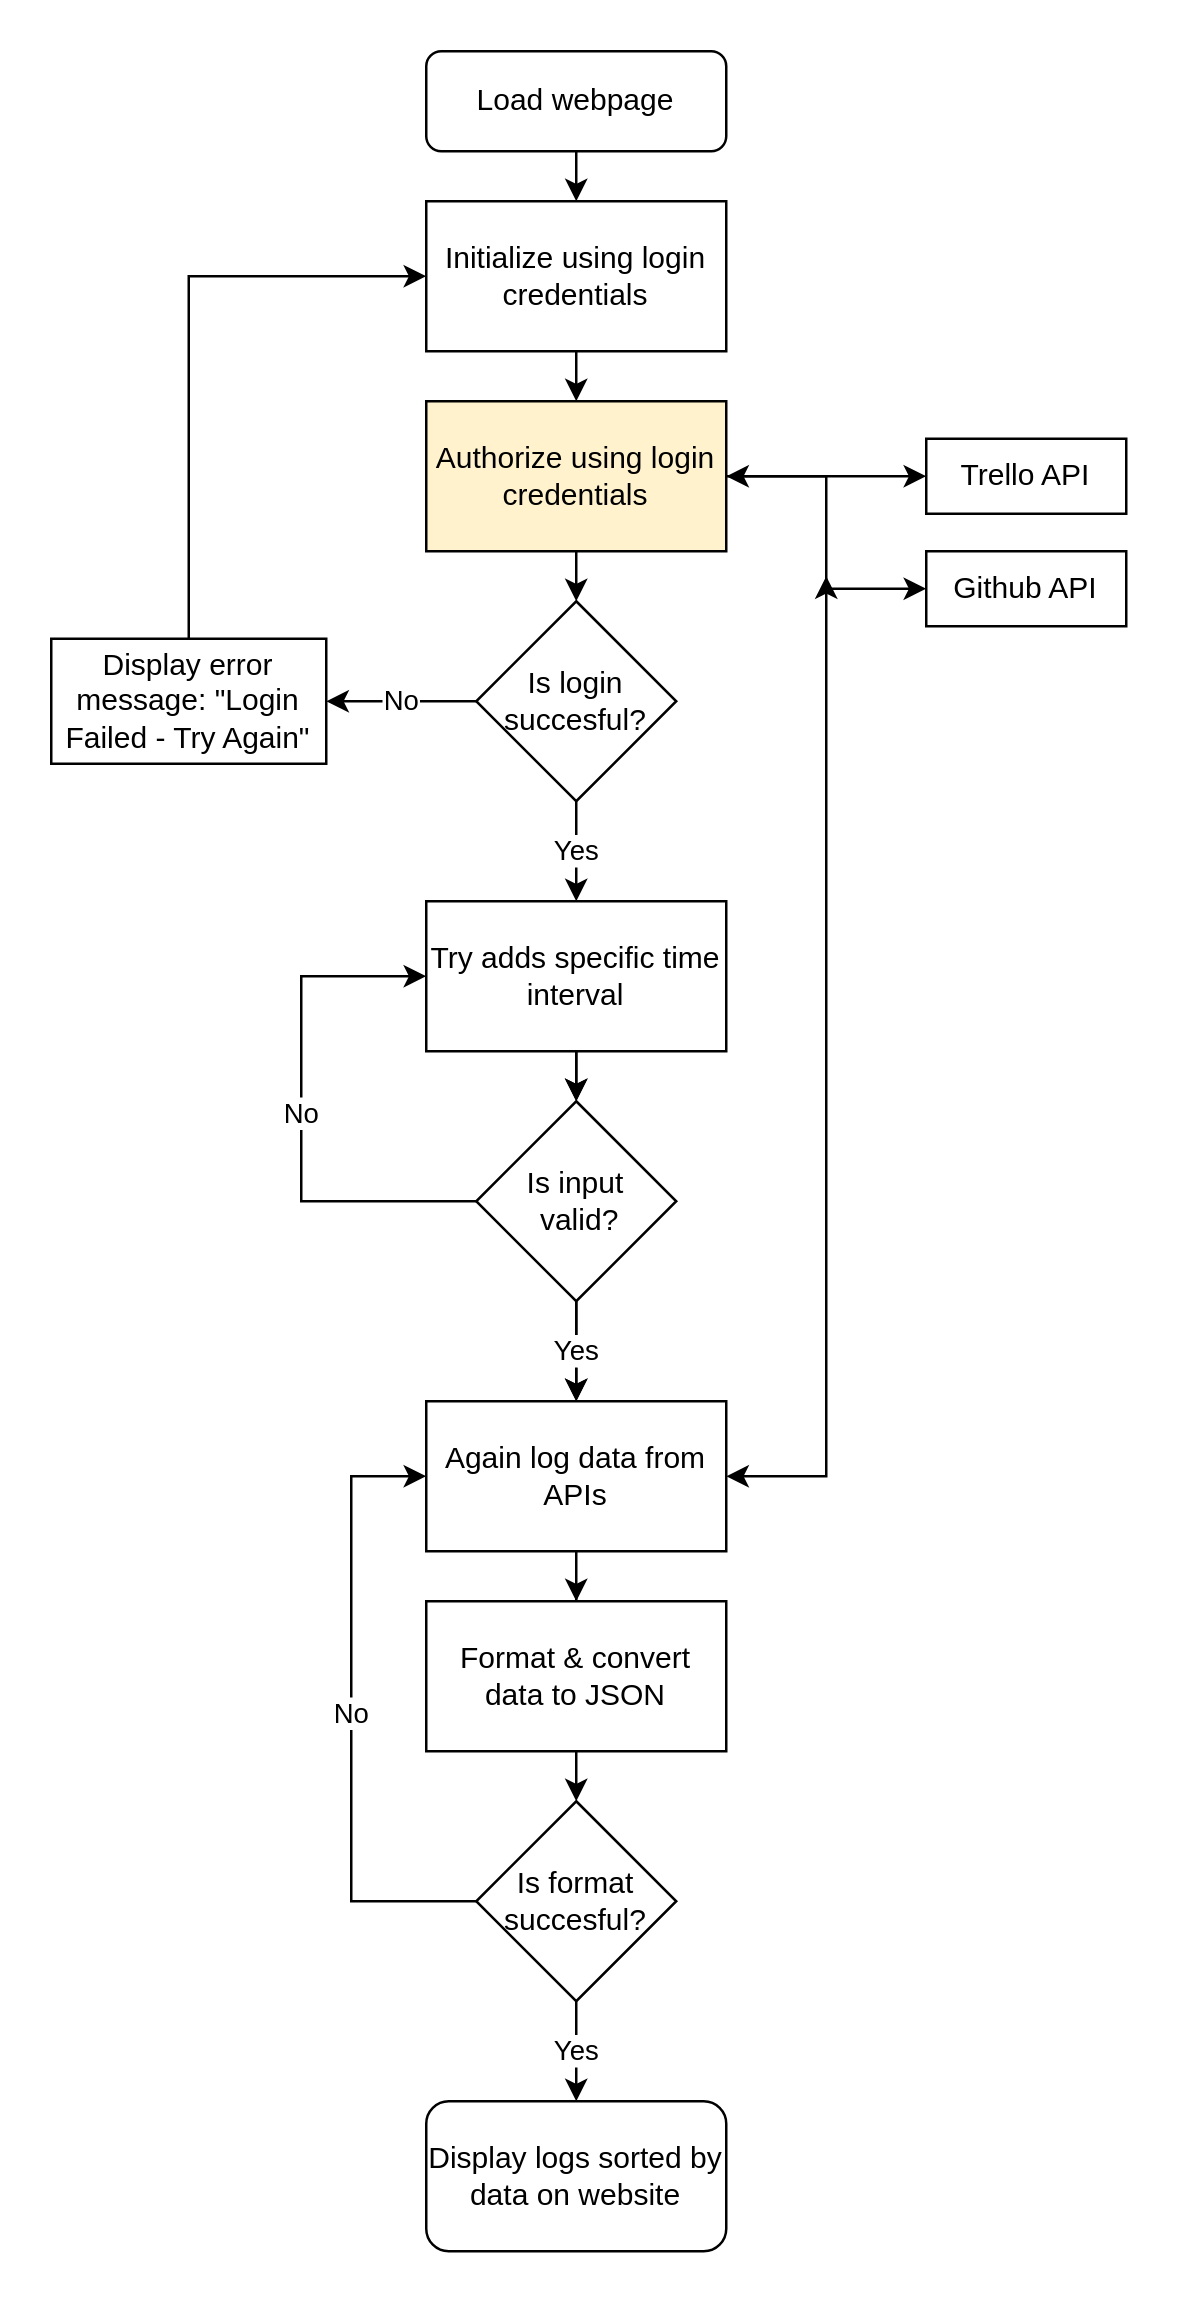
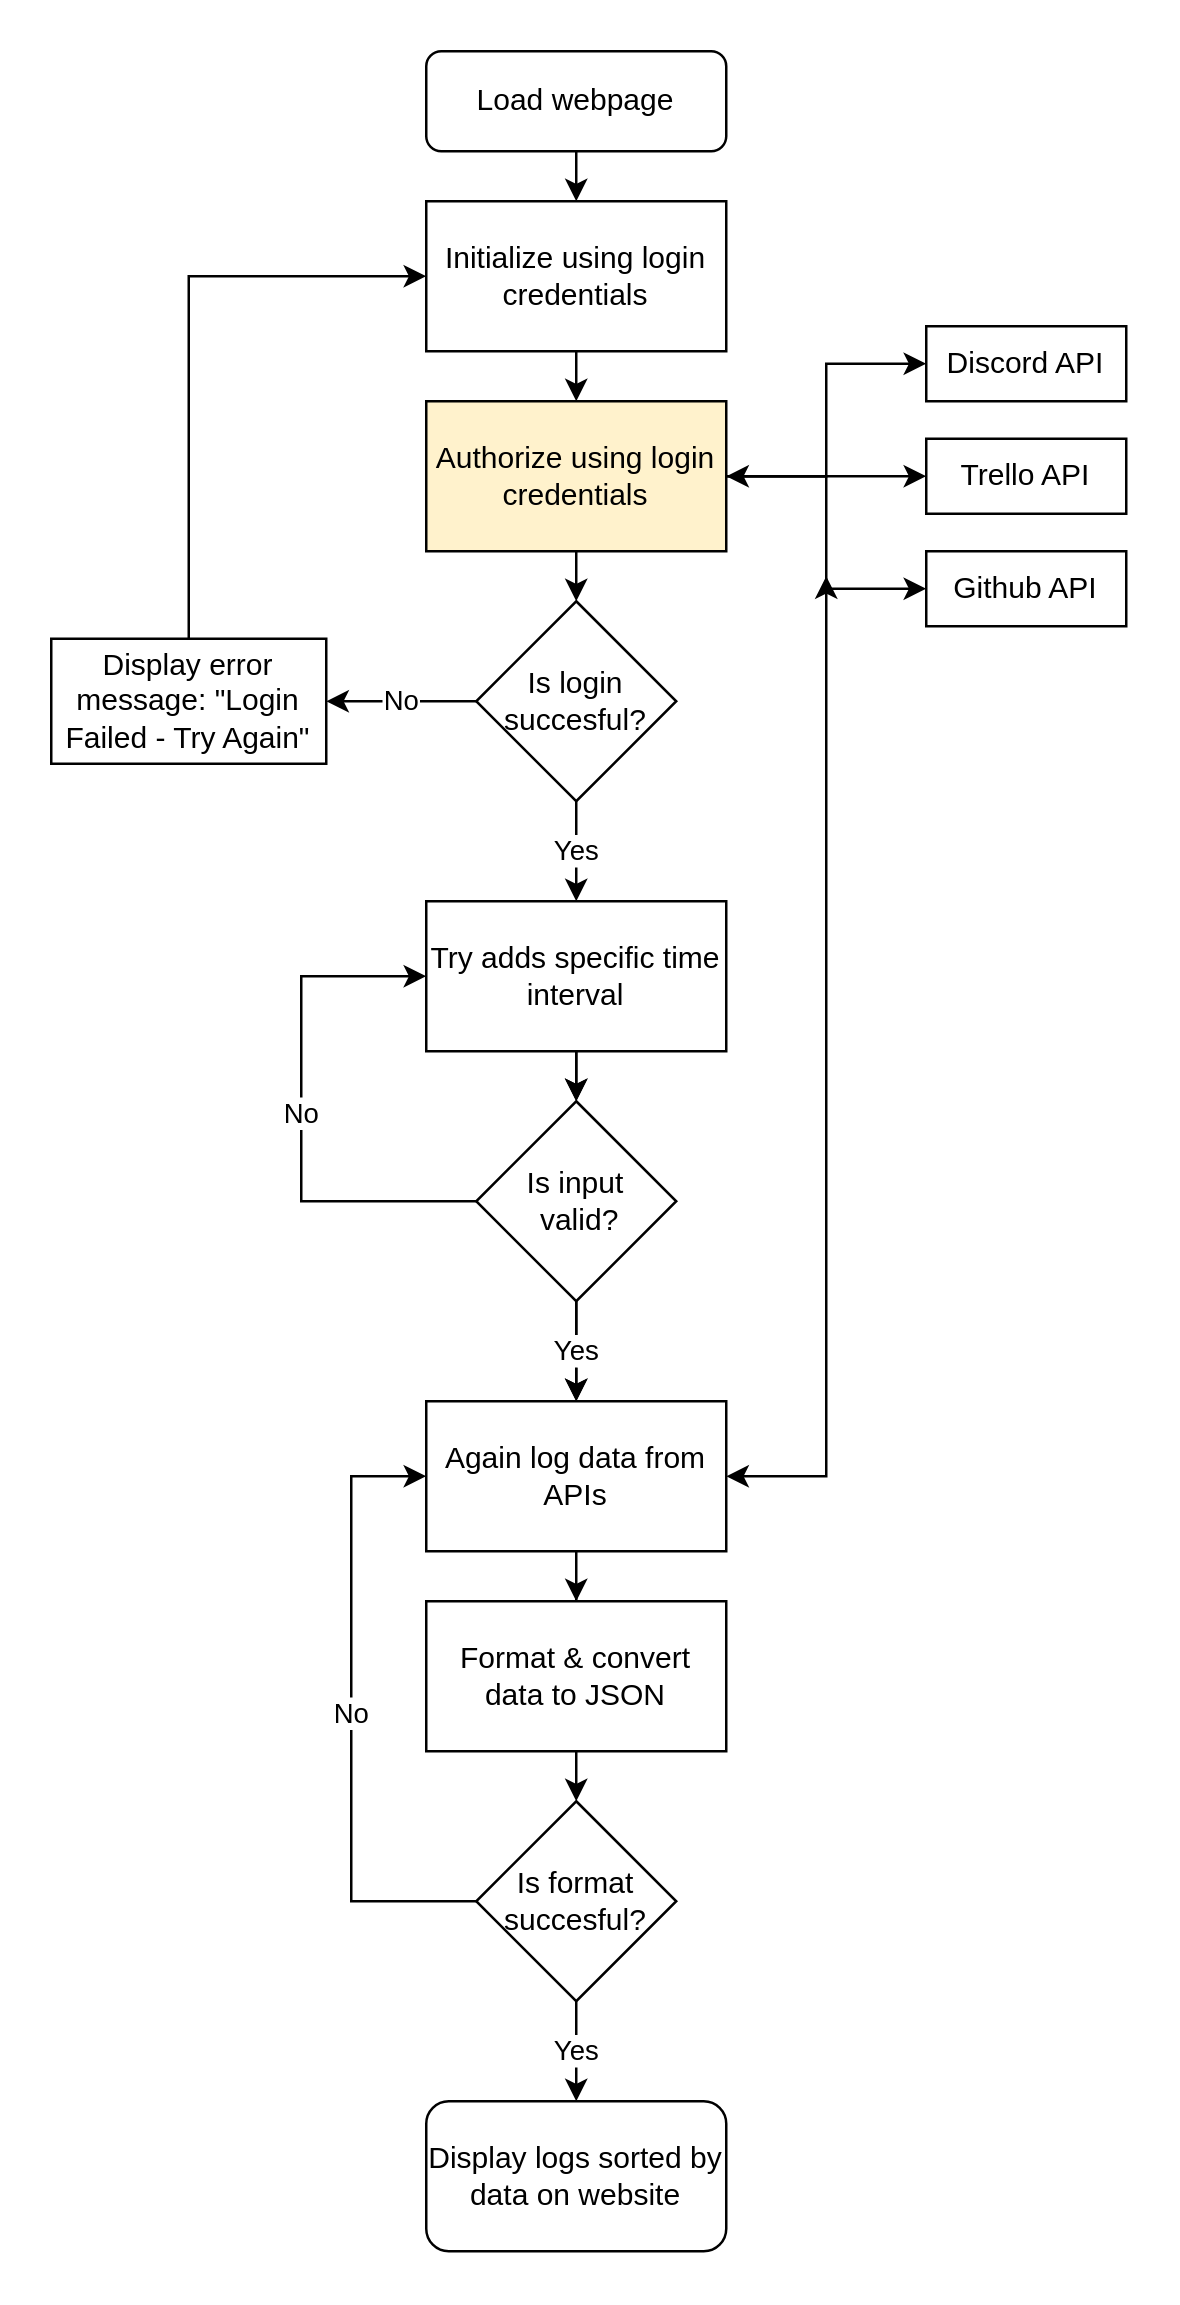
+ <mxCell id="8" value="Discord API" style="rounded=0;whiteSpace=wrap;html=1;" vertex="1" parent="1"><mxGeometry x="370" y="130" width="80" height="30" as="geometry" /></mxCell>
+ <mxCell id="6" style="edgeStyle=orthogonalEdgeStyle;rounded=0;orthogonalLoop=1;jettySize=auto;html=1;exitX=1;exitY=0.5;exitDx=0;exitDy=0;" edge="1" parent="1" source="7" target="8"><mxGeometry relative="1" as="geometry"><Array as="points"><mxPoint x="330" y="190" /><mxPoint x="330" y="145" /></Array></mxGeometry></mxCell>
